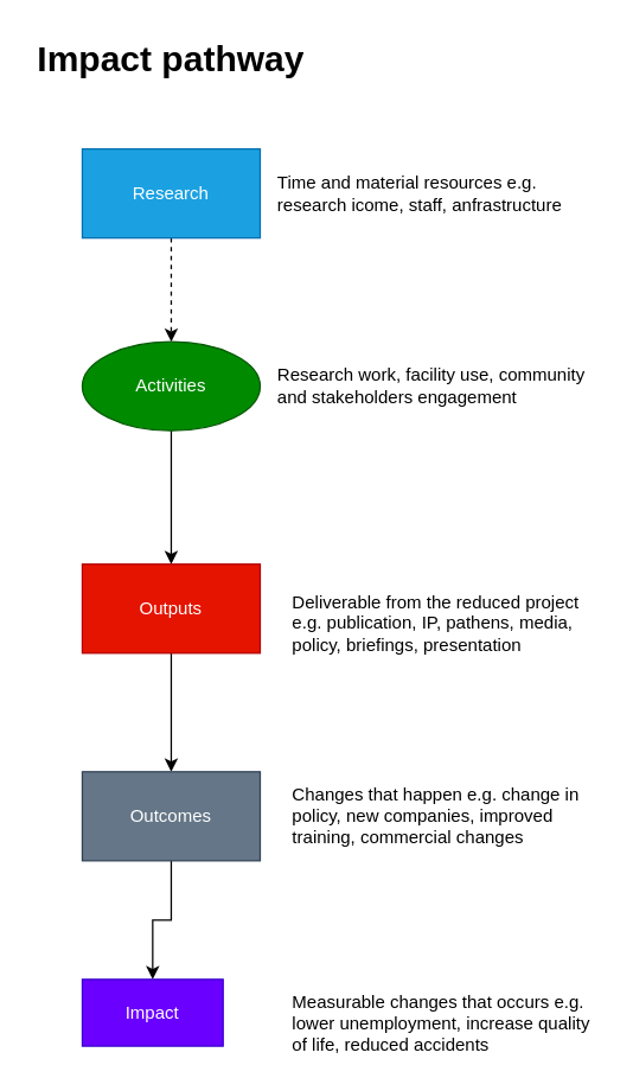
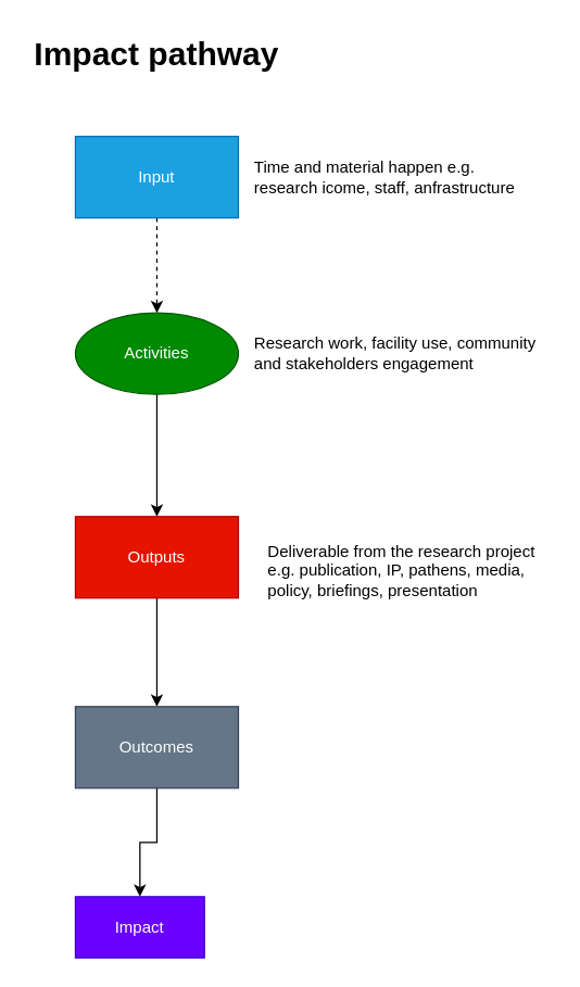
- <mxCell id="3" value="Research" style="rounded=0;whiteSpace=wrap;html=1;fillColor=#1ba1e2;fontColor=#ffffff;strokeColor=#006EAF;" parent="1" vertex="1"><mxGeometry x="55" y="100" width="120" height="60" as="geometry" /></mxCell>
+ <mxCell id="3" value="Input" style="rounded=0;whiteSpace=wrap;html=1;fillColor=#1ba1e2;fontColor=#ffffff;strokeColor=#006EAF;" parent="1" vertex="1"><mxGeometry x="55" y="100" width="120" height="60" as="geometry" /></mxCell>
- <mxCell id="12" value="Time and material resources e.g. research icome, staff, anfrastructure" style="text;html=1;strokeColor=none;fillColor=none;align=left;verticalAlign=middle;whiteSpace=wrap;rounded=0;" vertex="1" parent="1"><mxGeometry x="185" y="115" width="210" height="30" as="geometry" /></mxCell>
+ <mxCell id="12" value="Time and material happen e.g. research icome, staff, anfrastructure" style="text;html=1;strokeColor=none;fillColor=none;align=left;verticalAlign=middle;whiteSpace=wrap;rounded=0;" vertex="1" parent="1"><mxGeometry x="185" y="115" width="210" height="30" as="geometry" /></mxCell>
- <mxCell id="15" value="Deliverable from the reduced project&amp;nbsp;&lt;br&gt;e.g. publication, IP, pathens, media, policy, briefings, presentation" style="text;html=1;strokeColor=none;fillColor=none;align=left;verticalAlign=middle;whiteSpace=wrap;rounded=0;" vertex="1" parent="1"><mxGeometry x="195" y="405" width="210" height="30" as="geometry" /></mxCell>
+ <mxCell id="15" value="Deliverable from the research project&amp;nbsp;&lt;br&gt;e.g. publication, IP, pathens, media, policy, briefings, presentation" style="text;html=1;strokeColor=none;fillColor=none;align=left;verticalAlign=middle;whiteSpace=wrap;rounded=0;" vertex="1" parent="1"><mxGeometry x="195" y="405" width="210" height="30" as="geometry" /></mxCell>
- <mxCell id="14" value="Changes that happen e.g. change in policy, new companies, improved training, commercial changes" style="text;html=1;strokeColor=none;fillColor=none;align=left;verticalAlign=middle;whiteSpace=wrap;rounded=0;" vertex="1" parent="1"><mxGeometry x="195" y="535" width="210" height="30" as="geometry" /></mxCell>
- <mxCell id="16" value="Measurable changes that occurs e.g. lower unemployment, increase quality of life, reduced accidents" style="text;html=1;strokeColor=none;fillColor=none;align=left;verticalAlign=middle;whiteSpace=wrap;rounded=0;" vertex="1" parent="1"><mxGeometry x="195" y="675" width="210" height="30" as="geometry" /></mxCell>
